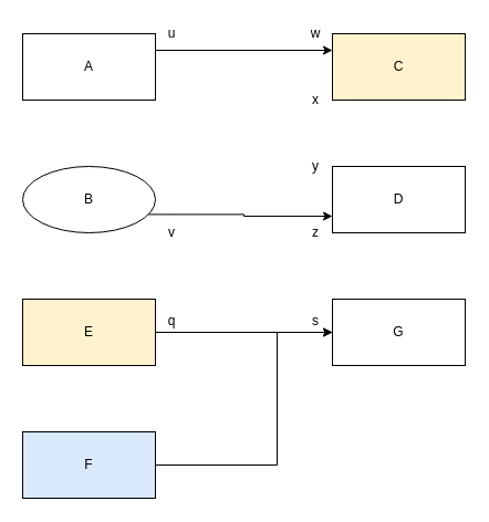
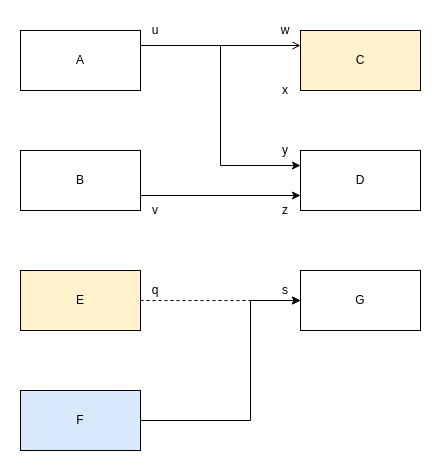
- <mxCell id="4" style="edgeStyle=orthogonalEdgeStyle;rounded=0;orthogonalLoop=1;jettySize=auto;html=1;exitX=1;exitY=0.25;exitDx=0;exitDy=0;entryX=0;entryY=0.25;entryDx=0;entryDy=0;" edge="1" parent="1" source="6" target="7"><mxGeometry relative="1" as="geometry" /></mxCell>
+ <mxCell id="4" style="edgeStyle=orthogonalEdgeStyle;rounded=0;orthogonalLoop=1;jettySize=auto;html=1;exitX=1;exitY=0.25;exitDx=0;exitDy=0;entryX=0;entryY=0.25;entryDx=0;entryDy=0;endArrow=open;" edge="1" parent="1" source="6" target="7"><mxGeometry relative="1" as="geometry" /></mxCell>
+ <mxCell id="5" style="edgeStyle=orthogonalEdgeStyle;rounded=0;orthogonalLoop=1;jettySize=auto;html=1;exitX=1;exitY=0.25;exitDx=0;exitDy=0;entryX=0;entryY=0.25;entryDx=0;entryDy=0;" edge="1" parent="1" source="6" target="8"><mxGeometry relative="1" as="geometry" /></mxCell>
- <mxCell id="3" value="B" style="ellipse;whiteSpace=wrap;html=1;" vertex="1" parent="1"><mxGeometry x="20" y="150" width="120" height="60" as="geometry" /></mxCell>
+ <mxCell id="3" value="B" style="rounded=0;whiteSpace=wrap;html=1;" vertex="1" parent="1"><mxGeometry x="20" y="150" width="120" height="60" as="geometry" /></mxCell>
- <mxCell id="15" style="edgeStyle=orthogonalEdgeStyle;rounded=0;orthogonalLoop=1;jettySize=auto;html=1;exitX=1;exitY=0.5;exitDx=0;exitDy=0;entryX=0;entryY=0.5;entryDx=0;entryDy=0;" edge="1" parent="1" source="16" target="17"><mxGeometry relative="1" as="geometry" /></mxCell>
+ <mxCell id="15" style="edgeStyle=orthogonalEdgeStyle;rounded=0;orthogonalLoop=1;jettySize=auto;html=1;exitX=1;exitY=0.5;exitDx=0;exitDy=0;entryX=0;entryY=0.5;entryDx=0;entryDy=0;dashed=1;" edge="1" parent="1" source="16" target="17"><mxGeometry relative="1" as="geometry" /></mxCell>
